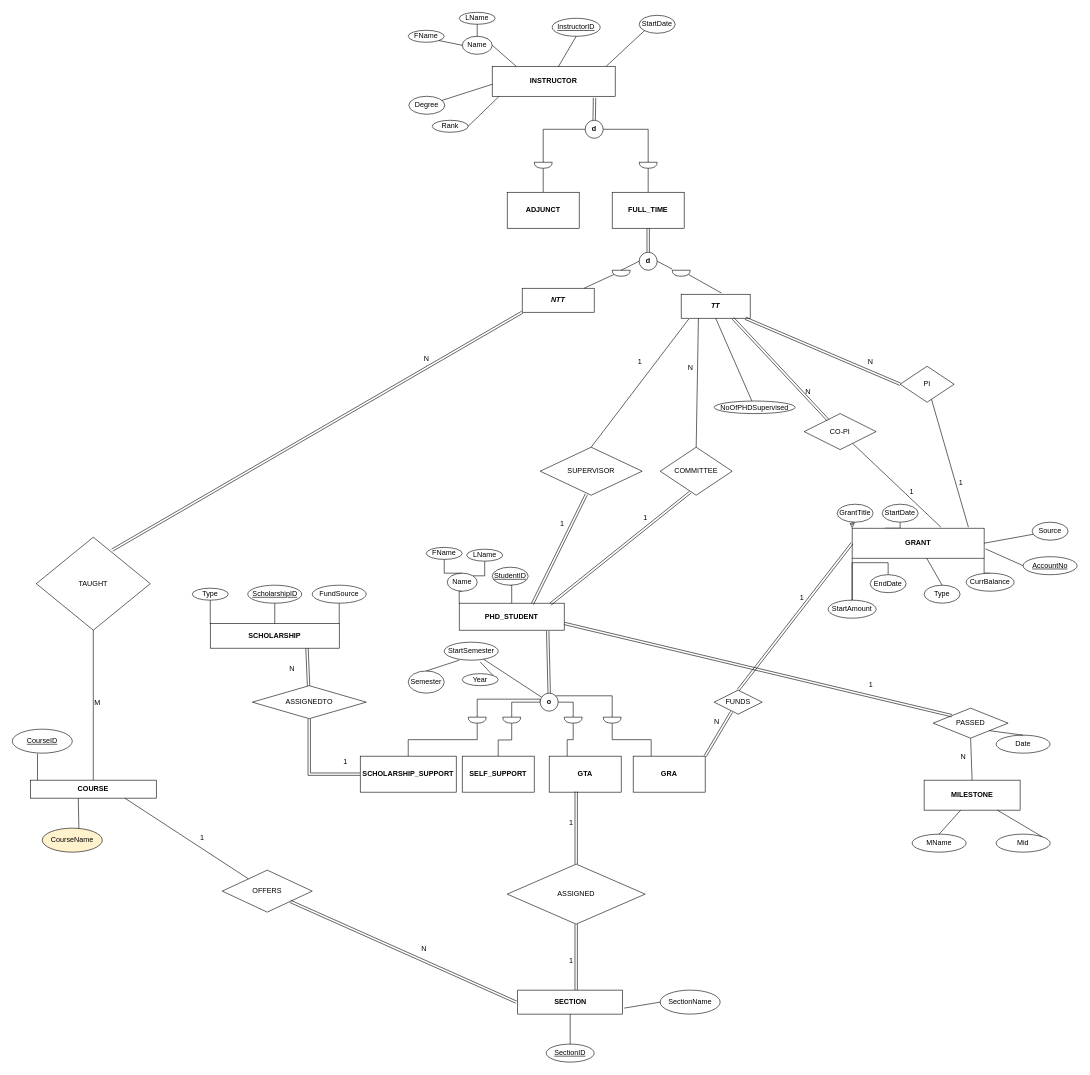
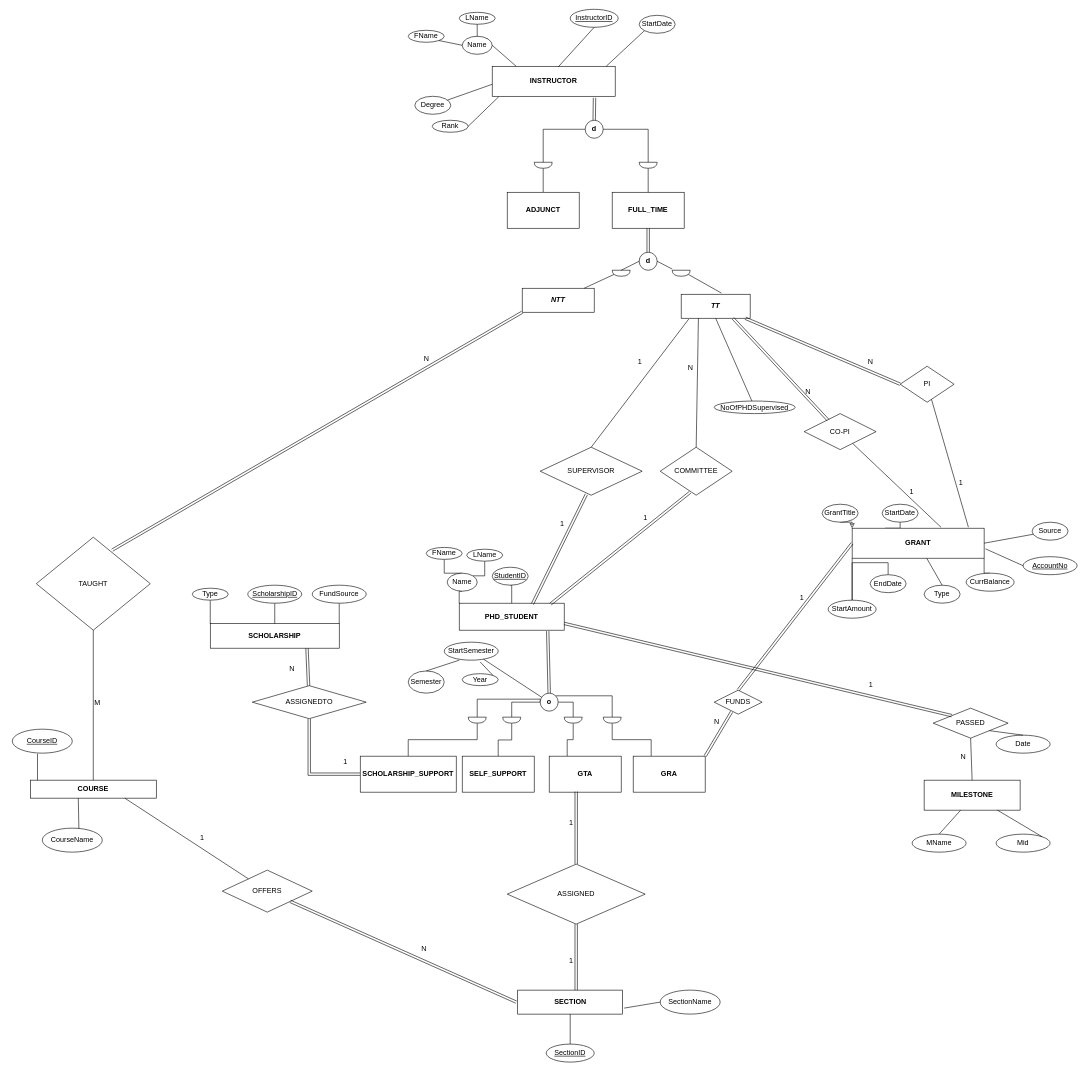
- <mxCell id="61" value="&lt;u&gt;InstructorID&lt;/u&gt;" style="ellipse;whiteSpace=wrap;html=1;" parent="1" vertex="1"><mxGeometry x="920" y="30" width="80" height="30" as="geometry" /></mxCell>
+ <mxCell id="61" value="&lt;u&gt;InstructorID&lt;/u&gt;" style="ellipse;whiteSpace=wrap;html=1;" parent="1" vertex="1"><mxGeometry x="950" y="15" width="80" height="30" as="geometry" /></mxCell>
- <mxCell id="64" value="Degree" style="ellipse;whiteSpace=wrap;html=1;" parent="1" vertex="1"><mxGeometry x="681" y="160" width="60" height="30" as="geometry" /></mxCell>
+ <mxCell id="64" value="Degree" style="ellipse;whiteSpace=wrap;html=1;" parent="1" vertex="1"><mxGeometry x="691" y="160" width="60" height="30" as="geometry" /></mxCell>
- <mxCell id="34" value="GrantTitle" style="ellipse;whiteSpace=wrap;html=1;" parent="1" vertex="1"><mxGeometry x="1395" y="840" width="60" height="30" as="geometry" /></mxCell>
+ <mxCell id="34" value="GrantTitle" style="ellipse;whiteSpace=wrap;html=1;" parent="1" vertex="1"><mxGeometry x="1370" y="840" width="60" height="30" as="geometry" /></mxCell>
- <mxCell id="152" value="CourseName" style="ellipse;whiteSpace=wrap;html=1;align=center;fillColor=#fff2cc;" parent="1" vertex="1"><mxGeometry x="70" y="1380" width="100" height="40" as="geometry" /></mxCell>
+ <mxCell id="152" value="CourseName" style="ellipse;whiteSpace=wrap;html=1;align=center;" parent="1" vertex="1"><mxGeometry x="70" y="1380" width="100" height="40" as="geometry" /></mxCell>
